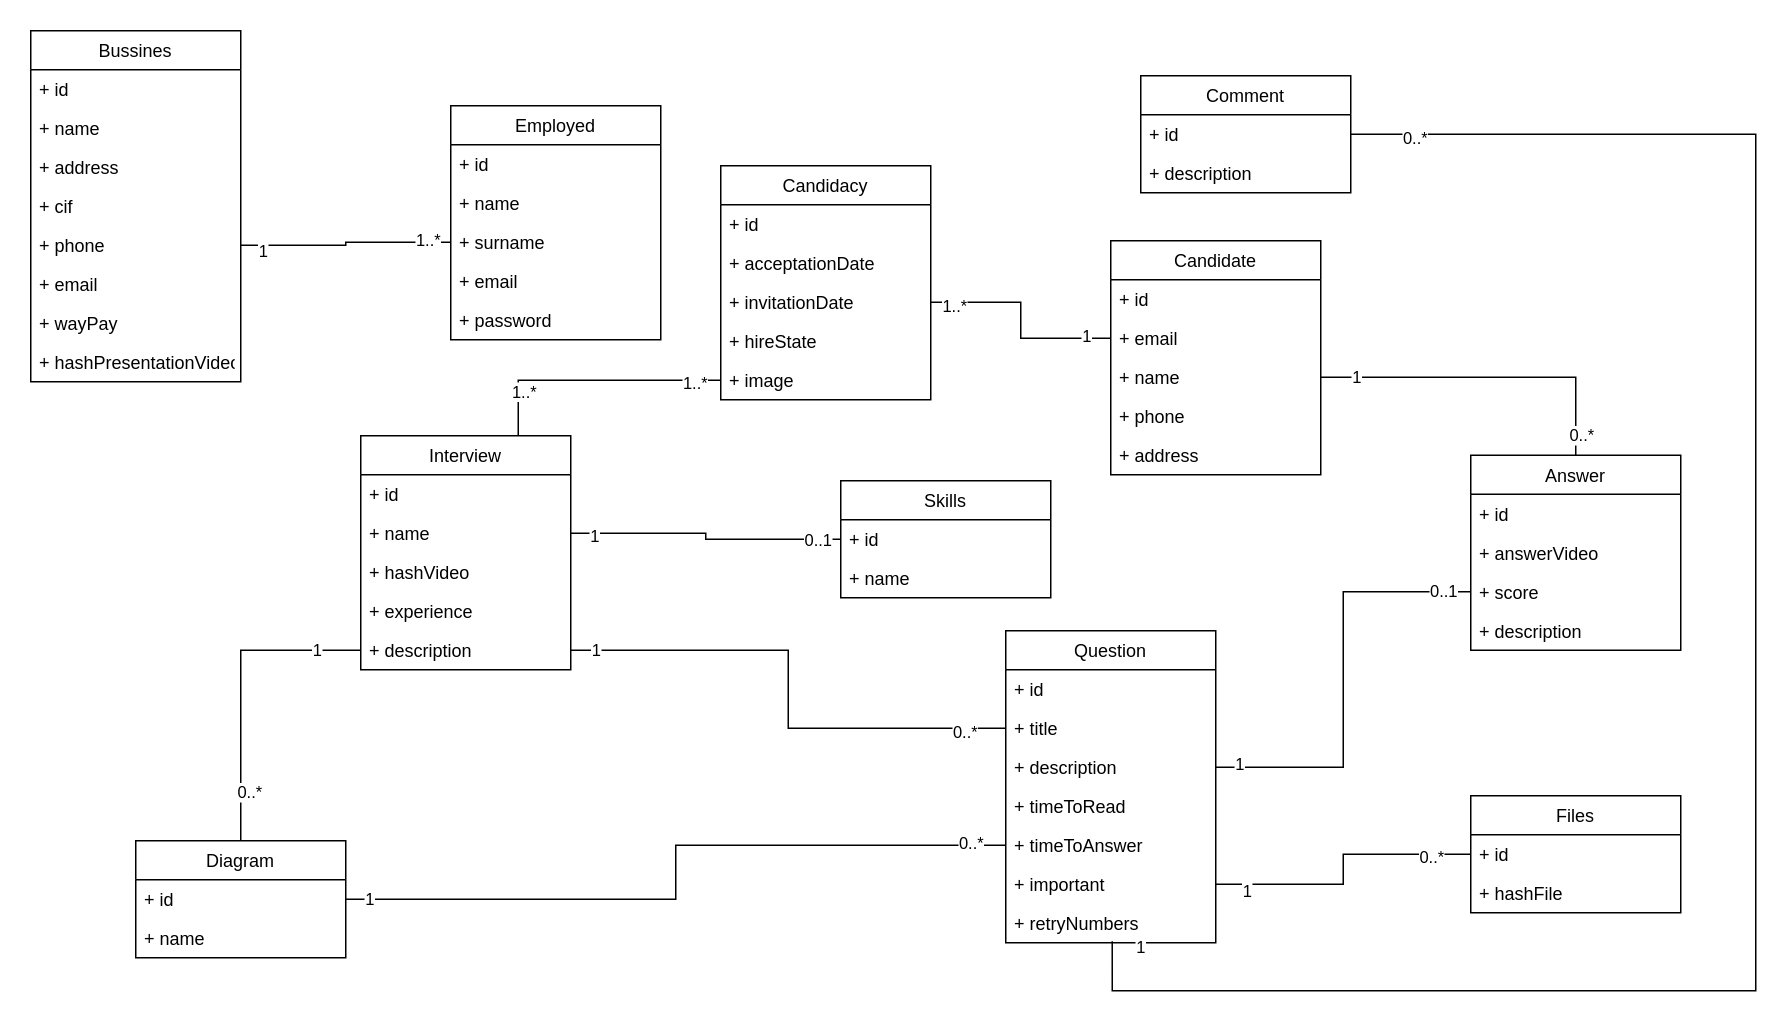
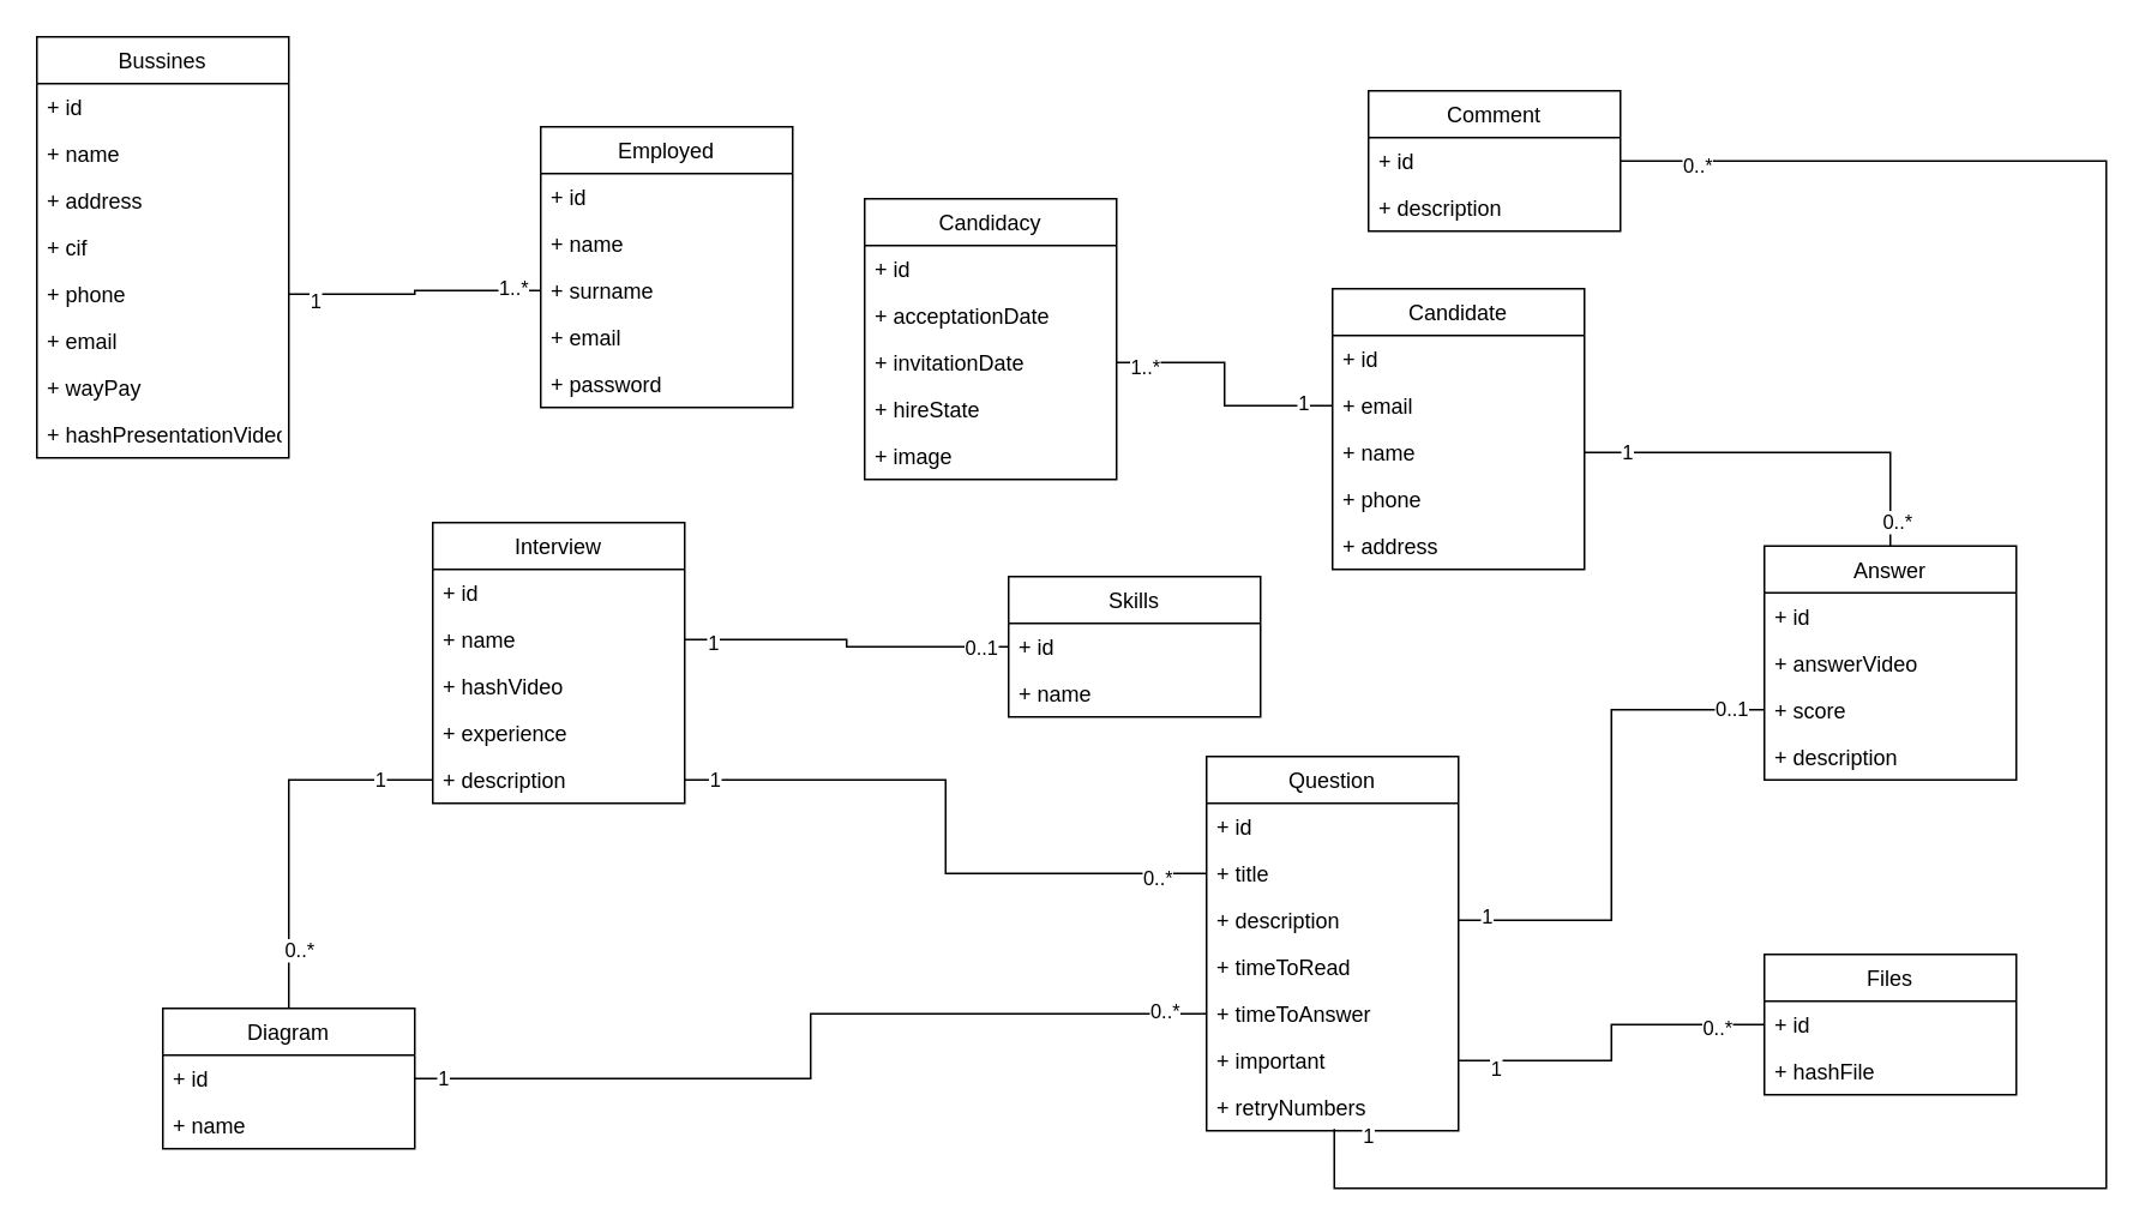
- <mxCell id="17" style="edgeStyle=orthogonalEdgeStyle;rounded=0;orthogonalLoop=1;jettySize=auto;html=1;exitX=0.75;exitY=0;exitDx=0;exitDy=0;entryX=0;entryY=0.5;entryDx=0;entryDy=0;endArrow=none;endFill=0;" edge="1" parent="1" source="20" target="31"><mxGeometry relative="1" as="geometry" /></mxCell>
- <mxCell id="18" value="1..*" style="edgeLabel;html=1;align=center;verticalAlign=middle;resizable=0;points=[];" vertex="1" connectable="0" parent="17"><mxGeometry x="-0.651" y="-3" relative="1" as="geometry"><mxPoint as="offset" /></mxGeometry></mxCell>
- <mxCell id="19" value="1..*" style="edgeLabel;html=1;align=center;verticalAlign=middle;resizable=0;points=[];" vertex="1" connectable="0" parent="17"><mxGeometry x="0.791" y="-1" relative="1" as="geometry"><mxPoint as="offset" /></mxGeometry></mxCell>
